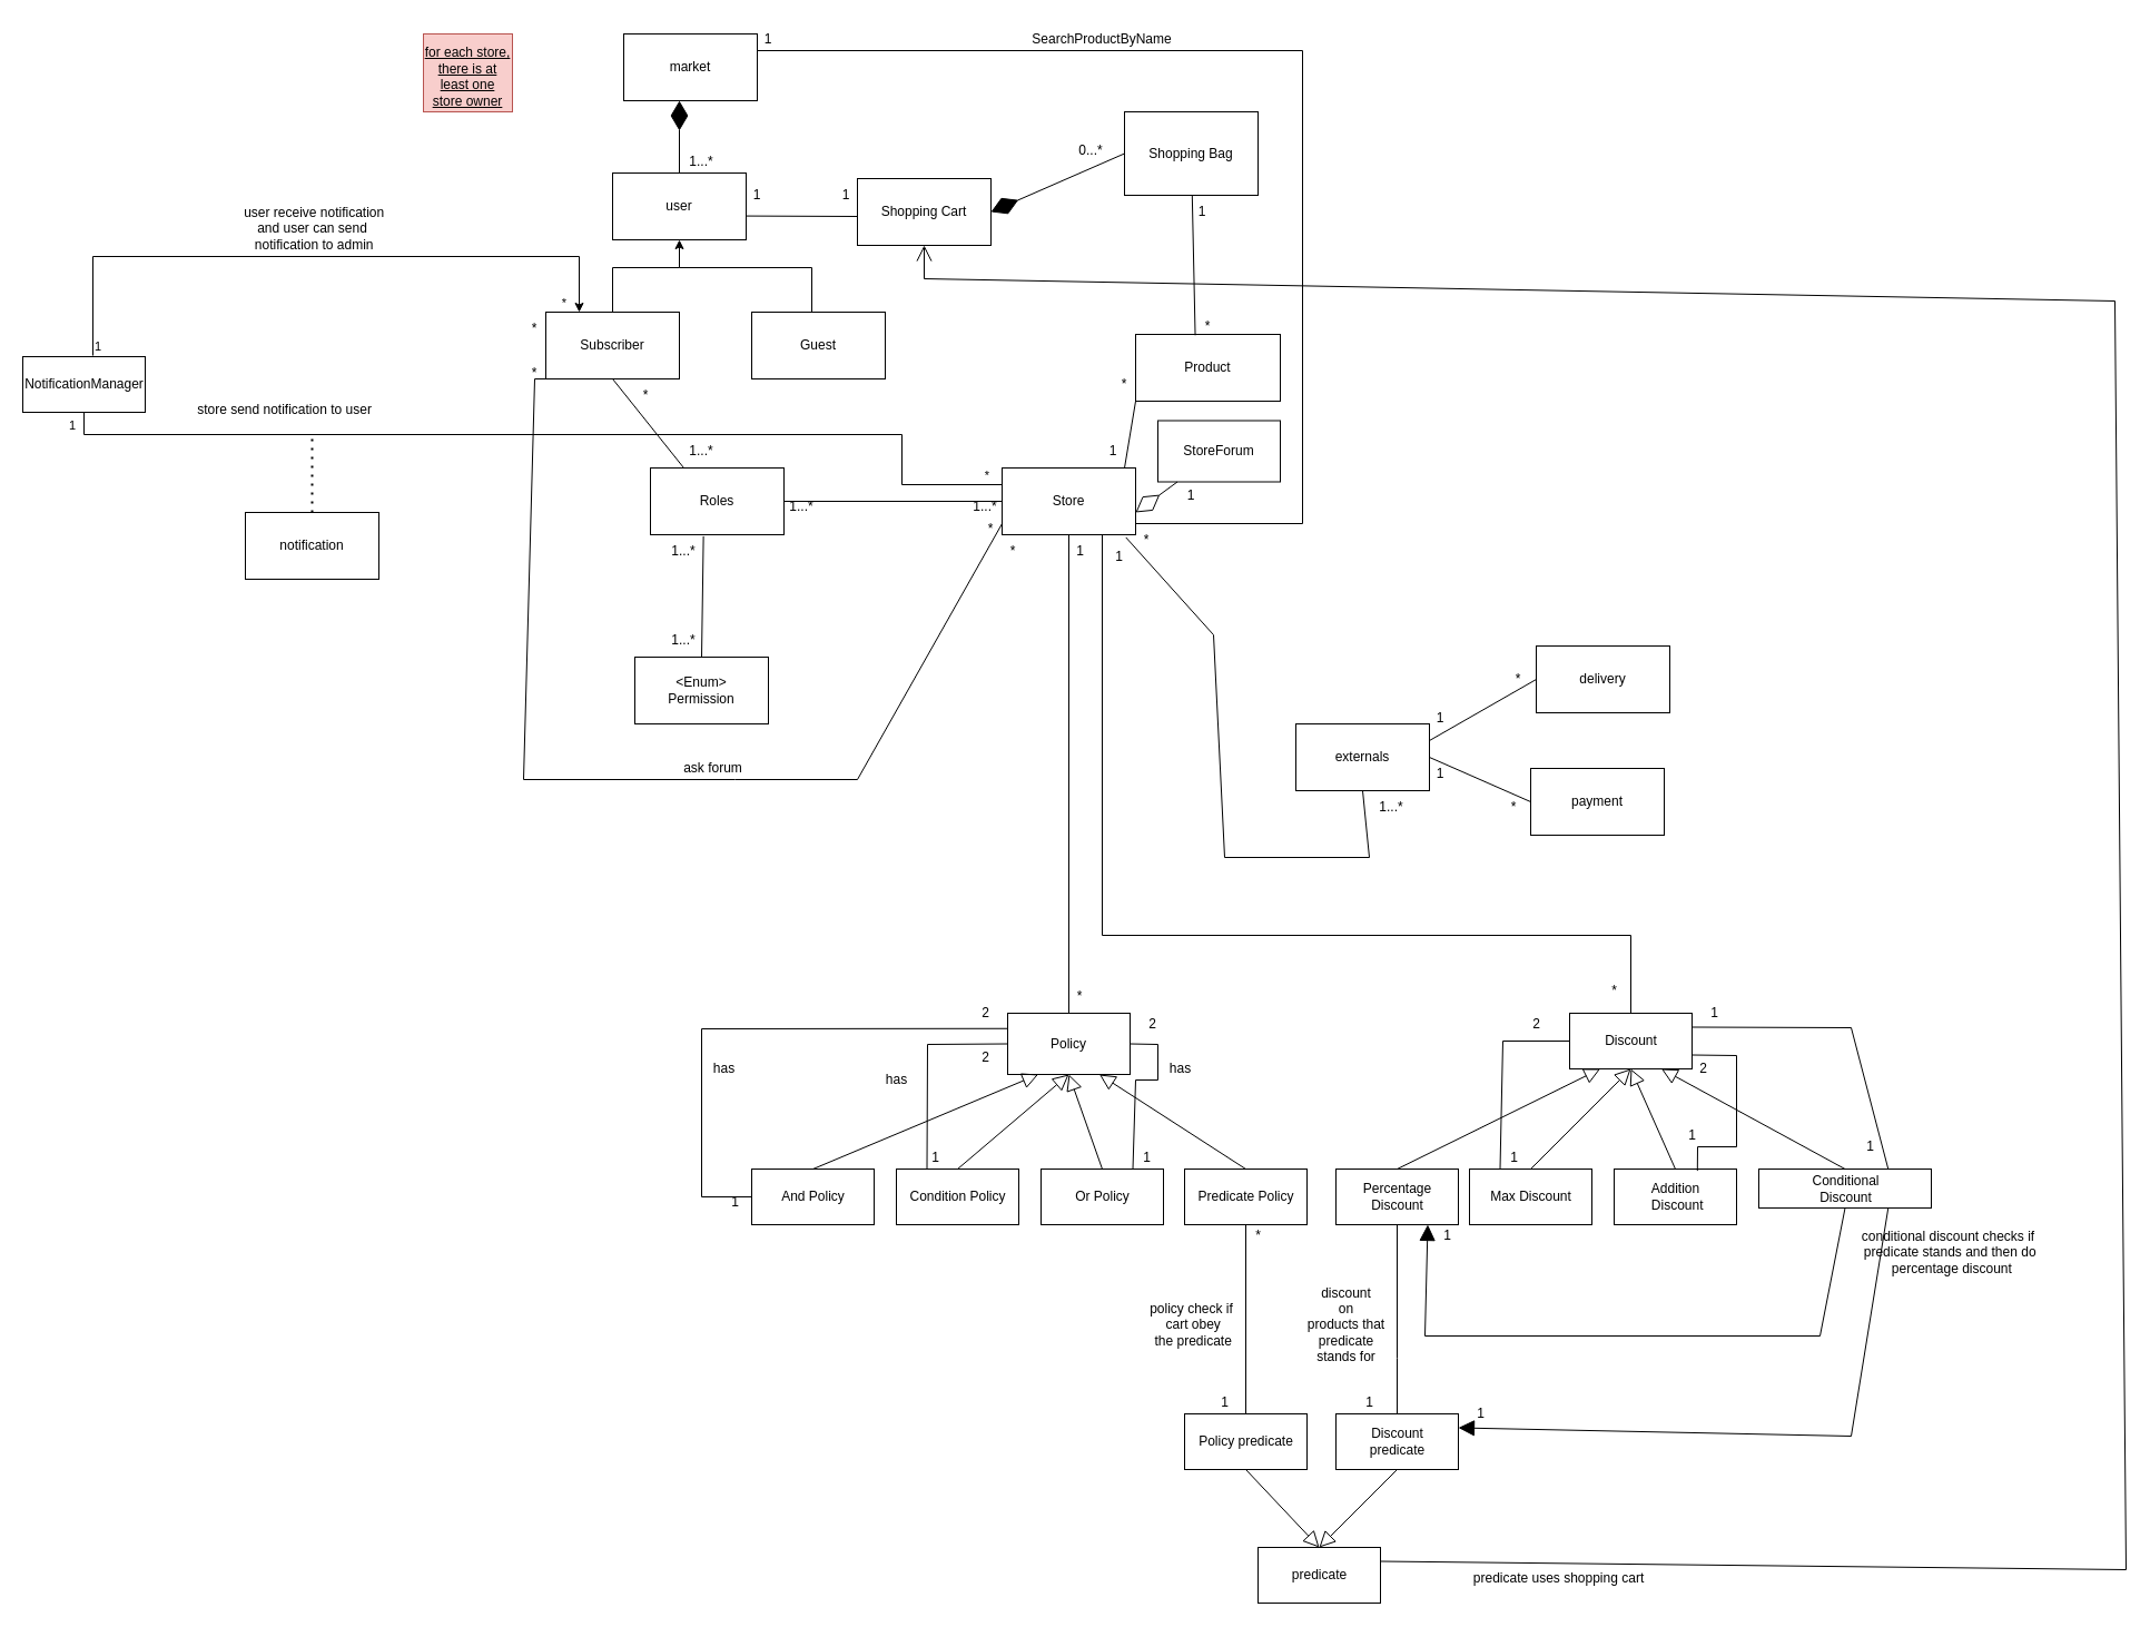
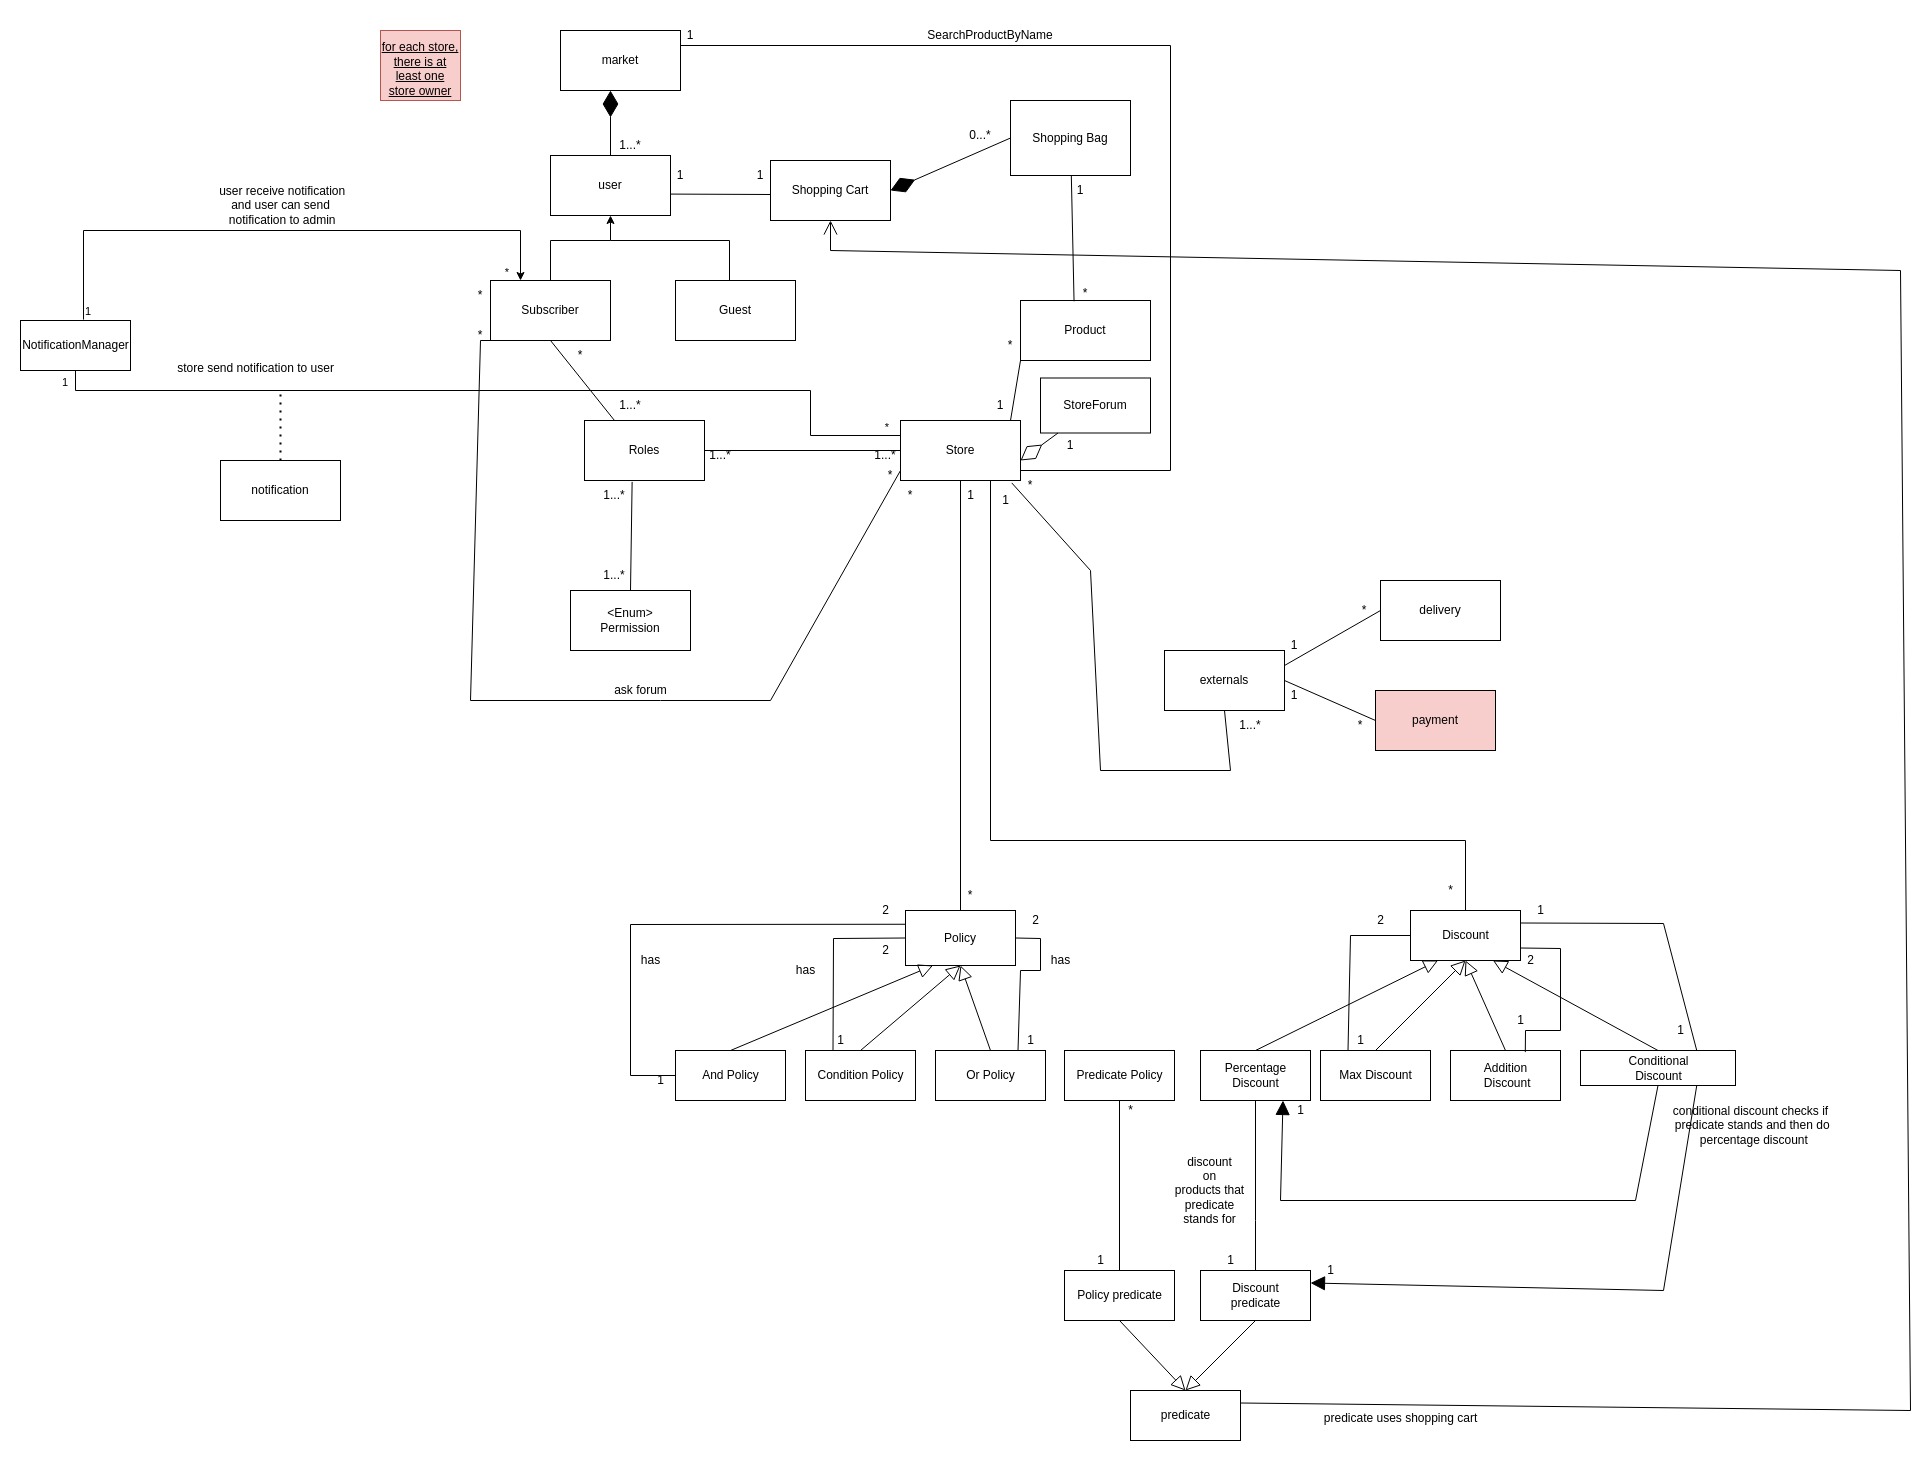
- <mxCell id="43" value="payment" style="rounded=0;whiteSpace=wrap;html=1;" parent="1" vertex="1"><mxGeometry x="1375" y="690" width="120" height="60" as="geometry" /></mxCell>
+ <mxCell id="43" value="payment" style="rounded=0;whiteSpace=wrap;html=1;fillColor=#f8cecc;" parent="1" vertex="1"><mxGeometry x="1375" y="690" width="120" height="60" as="geometry" /></mxCell>
- <mxCell id="73" value="" style="endArrow=block;endFill=0;endSize=12;html=1;rounded=0;exitX=0.5;exitY=0;exitDx=0;exitDy=0;entryX=0.75;entryY=1;entryDx=0;entryDy=0;" parent="1" source="68" target="22" edge="1"><mxGeometry width="160" relative="1" as="geometry"><mxPoint x="1000" y="1060" as="sourcePoint" /><mxPoint x="970" y="975" as="targetPoint" /></mxGeometry></mxCell>
- <mxCell id="103" value="&lt;div&gt;policy check if&lt;/div&gt;&lt;div&gt;&amp;nbsp;cart obey&lt;/div&gt;&lt;div&gt;&amp;nbsp;the predicate&lt;/div&gt;" style="text;html=1;align=center;verticalAlign=middle;resizable=0;points=[];autosize=1;strokeColor=none;fillColor=none;" parent="1" vertex="1"><mxGeometry x="1025" y="1165" width="90" height="50" as="geometry" /></mxCell>
